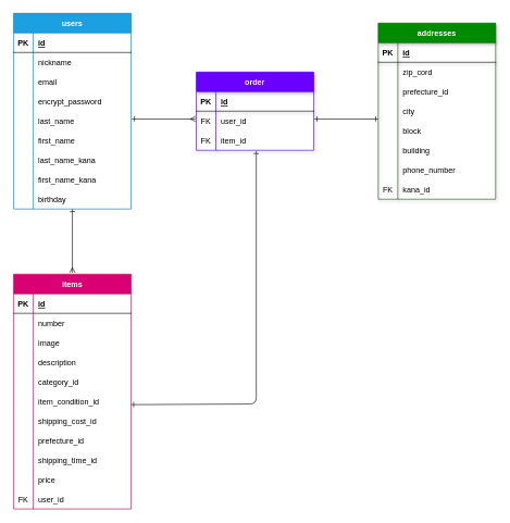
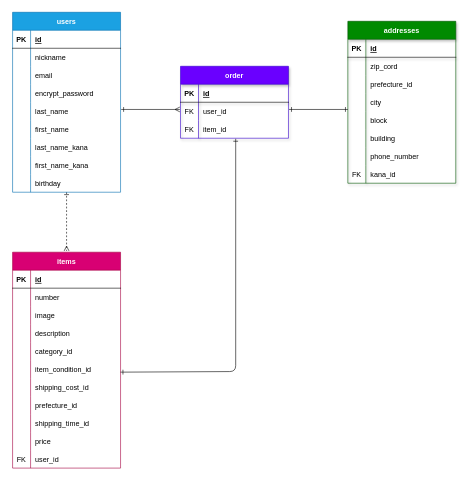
- <mxCell id="2" style="edgeStyle=none;html=1;entryX=0.5;entryY=-0.006;entryDx=0;entryDy=0;entryPerimeter=0;startArrow=ERone;startFill=0;endArrow=ERmany;endFill=0;" edge="1" parent="1" source="3" target="31"><mxGeometry relative="1" as="geometry" /></mxCell>
+ <mxCell id="2" style="edgeStyle=none;html=1;entryX=0.5;entryY=-0.006;entryDx=0;entryDy=0;entryPerimeter=0;startArrow=ERone;startFill=0;endArrow=ERmany;endFill=0;dashed=1;" edge="1" parent="1" source="3" target="31"><mxGeometry relative="1" as="geometry" /></mxCell>
